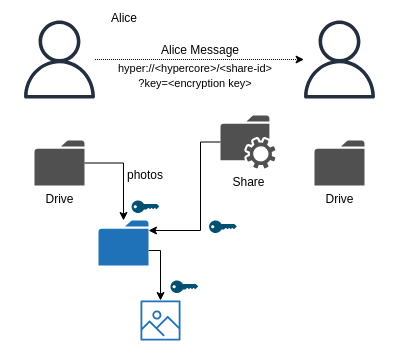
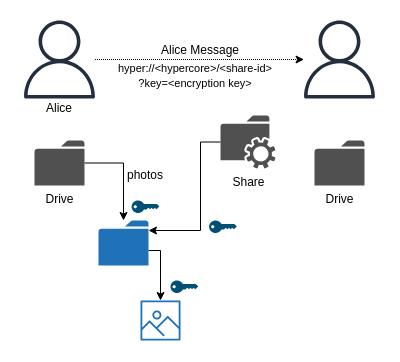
- <mxCell id="4" value="Alice" style="text;html=1;strokeColor=none;fillColor=none;align=center;verticalAlign=middle;whiteSpace=wrap;rounded=0;" parent="1" vertex="1"><mxGeometry x="104" y="8" width="40" height="20" as="geometry" /></mxCell>
+ <mxCell id="4" value="Alice" style="text;html=1;strokeColor=none;fillColor=none;align=center;verticalAlign=middle;whiteSpace=wrap;rounded=0;" parent="1" vertex="1"><mxGeometry x="39" y="98" width="40" height="20" as="geometry" /></mxCell>
